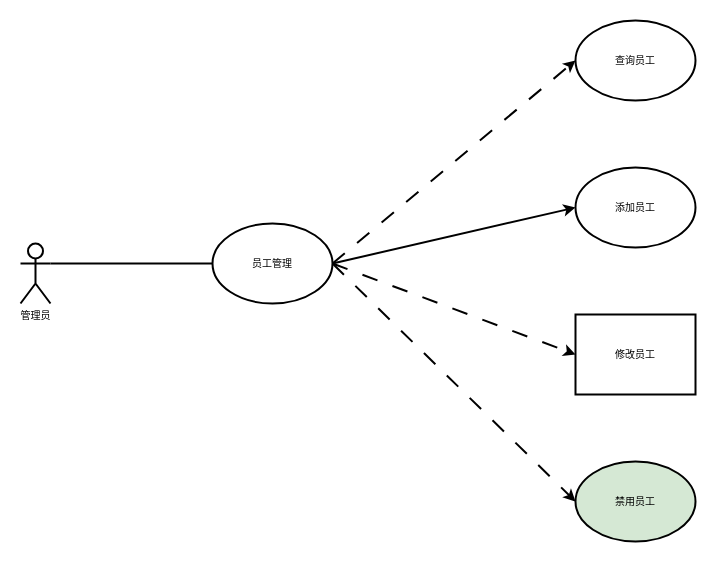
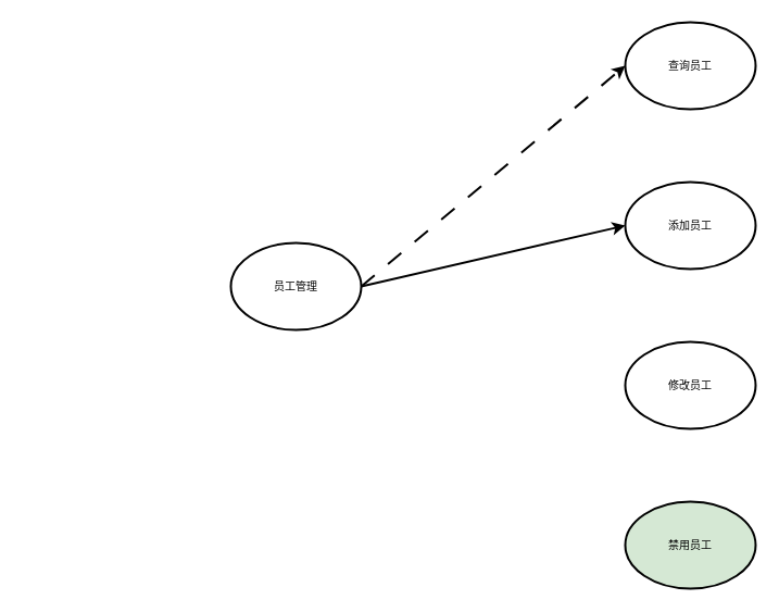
- <mxCell id="8" value="" style="endArrow=none;html=1;rounded=0;exitX=1;exitY=0.333;exitDx=0;exitDy=0;exitPerimeter=0;entryX=0;entryY=0.5;entryDx=0;entryDy=0;strokeWidth=2;" edge="1" parent="1" source="2" target="3"><mxGeometry width="50" height="50" relative="1" as="geometry"><mxPoint x="53" y="265" as="sourcePoint" /><mxPoint x="103" y="215" as="targetPoint" /></mxGeometry></mxCell>
- <mxCell id="2" value="管理员" style="shape=umlActor;verticalLabelPosition=bottom;verticalAlign=top;html=1;outlineConnect=0;fontFamily=宋体;fontSize=10;strokeWidth=2;" vertex="1" parent="1"><mxGeometry x="20" y="243" width="30" height="60" as="geometry" /></mxCell>
- <mxCell id="10" value="" style="endArrow=classic;html=1;rounded=0;exitX=1;exitY=0.5;exitDx=0;exitDy=0;entryX=0;entryY=0.5;entryDx=0;entryDy=0;dashed=1;dashPattern=8 8;strokeWidth=2;" edge="1" parent="1" source="3" target="4"><mxGeometry width="50" height="50" relative="1" as="geometry"><mxPoint x="342" y="273" as="sourcePoint" /><mxPoint x="566" y="123" as="targetPoint" /></mxGeometry></mxCell>
- <mxCell id="11" value="" style="endArrow=classic;html=1;rounded=0;exitX=1;exitY=0.5;exitDx=0;exitDy=0;entryX=0;entryY=0.5;entryDx=0;entryDy=0;dashed=1;dashPattern=8 8;strokeWidth=2;" edge="1" parent="1" source="3" target="7"><mxGeometry width="50" height="50" relative="1" as="geometry"><mxPoint x="352" y="283" as="sourcePoint" /><mxPoint x="576" y="133" as="targetPoint" /></mxGeometry></mxCell>
- <mxCell id="7" value="修改员工" style="whiteSpace=wrap;html=1;fontFamily=宋体;fontSize=10;strokeWidth=2;rounded=0;" vertex="1" parent="1"><mxGeometry x="575" y="314" width="120" height="80" as="geometry" /></mxCell>
+ <mxCell id="7" value="修改员工" style="ellipse;whiteSpace=wrap;html=1;fontFamily=宋体;fontSize=10;strokeWidth=2;" vertex="1" parent="1"><mxGeometry x="575" y="314" width="120" height="80" as="geometry" /></mxCell>
